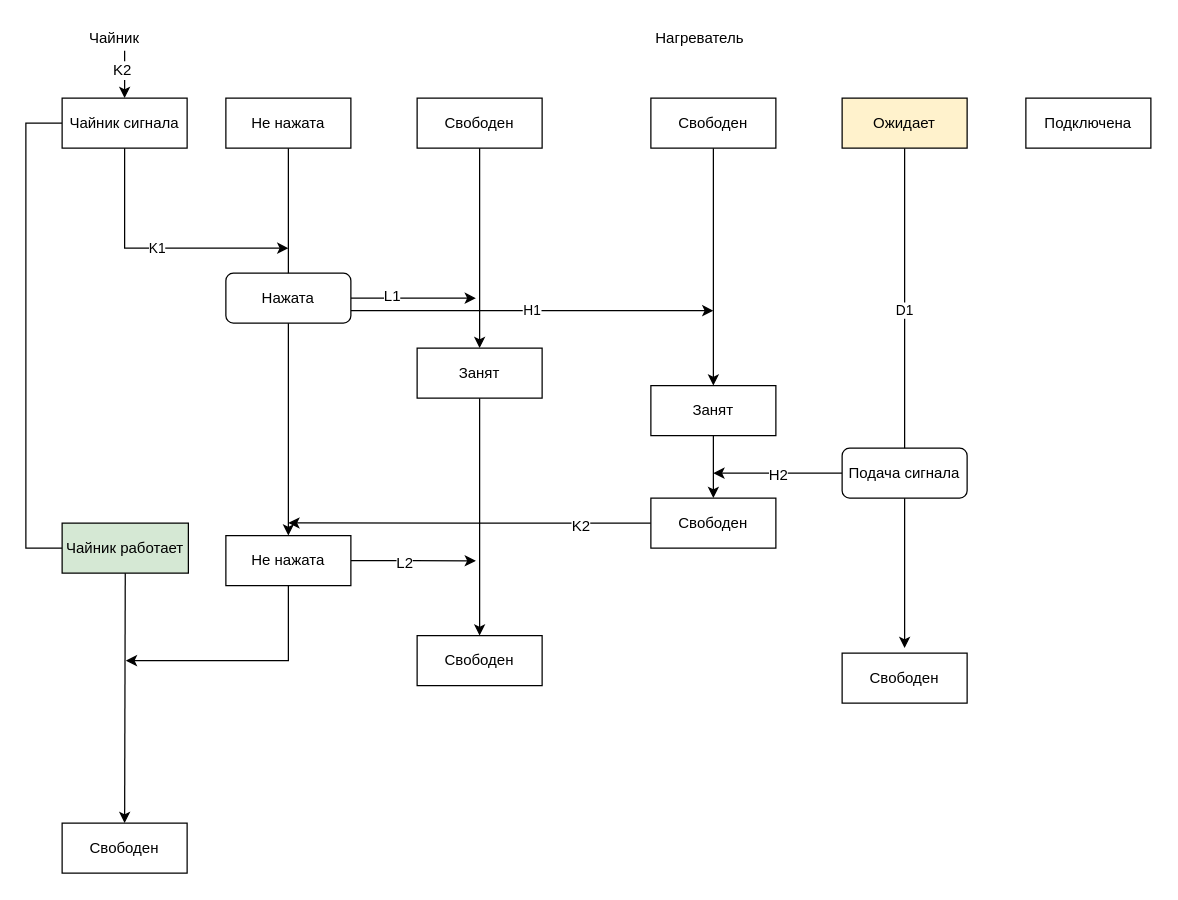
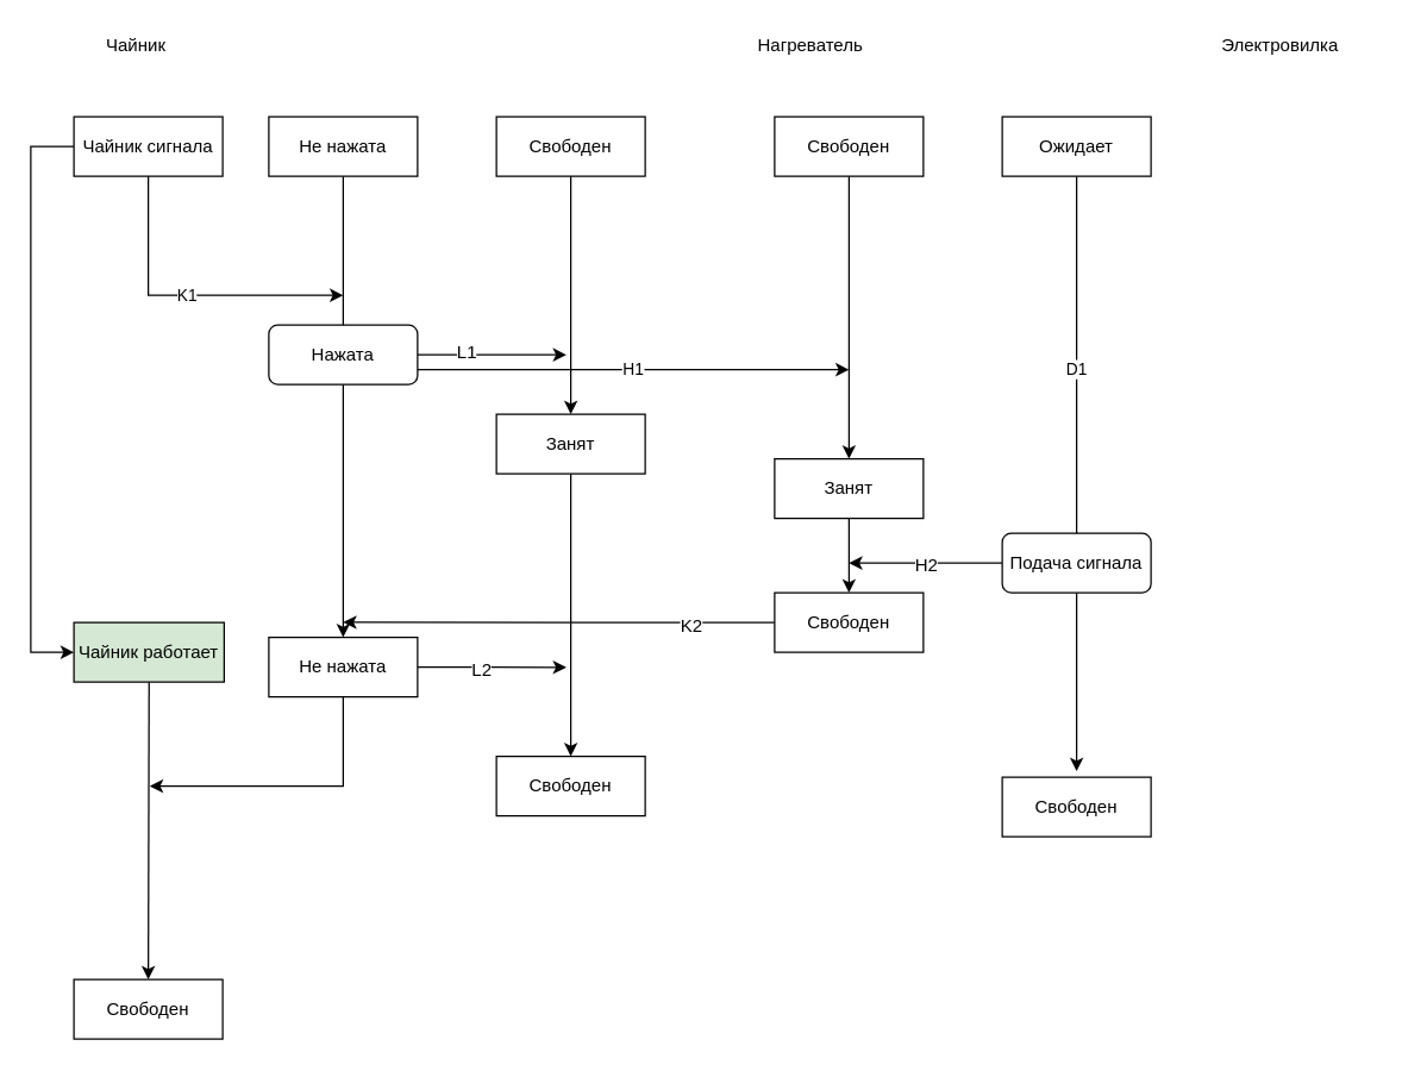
- <mxCell id="5" value="Нагреватель" style="text;html=1;resizable=0;points=[];autosize=1;align=left;verticalAlign=top;spacingTop=-4;" parent="1" vertex="1"><mxGeometry x="522" y="20" width="100" height="20" as="geometry" /></mxCell>
+ <mxCell id="5" value="Нагреватель" style="text;html=1;resizable=0;points=[];autosize=1;align=left;verticalAlign=top;spacingTop=-4;" parent="1" vertex="1"><mxGeometry x="507" y="20" width="100" height="20" as="geometry" /></mxCell>
+ <mxCell id="41" value="Электровилка" style="text;html=1;strokeColor=none;fillColor=none;align=center;verticalAlign=middle;whiteSpace=wrap;rounded=0;" vertex="1" parent="1"><mxGeometry x="840" y="20" width="40" height="20" as="geometry" /></mxCell>
- <mxCell id="2" style="edgeStyle=orthogonalEdgeStyle;rounded=0;orthogonalLoop=1;jettySize=auto;html=1;entryX=0.5;entryY=0;entryDx=0;entryDy=0;" parent="1" source="4" target="7" edge="1"><mxGeometry relative="1" as="geometry"><Array as="points"><mxPoint x="99" y="78" /><mxPoint x="99" y="78" /></Array></mxGeometry></mxCell>
- <mxCell id="3" value="K2" style="text;html=1;resizable=0;points=[];align=center;verticalAlign=middle;labelBackgroundColor=#ffffff;" vertex="1" connectable="0" parent="2"><mxGeometry x="-0.236" y="-3" relative="1" as="geometry"><mxPoint as="offset" /></mxGeometry></mxCell>
- <mxCell id="14" value="Ожидает" style="rounded=0;whiteSpace=wrap;html=1;fillColor=#fff2cc;" parent="1" vertex="1"><mxGeometry x="673" y="78" width="100" height="40" as="geometry" /></mxCell>
+ <mxCell id="14" value="Ожидает" style="rounded=0;whiteSpace=wrap;html=1;" parent="1" vertex="1"><mxGeometry x="673" y="78" width="100" height="40" as="geometry" /></mxCell>
- <mxCell id="40" value="Подключена" style="rounded=0;whiteSpace=wrap;html=1;" vertex="1" parent="1"><mxGeometry x="820" y="78" width="100" height="40" as="geometry" /></mxCell>
- <mxCell id="6" style="edgeStyle=orthogonalEdgeStyle;rounded=0;orthogonalLoop=1;jettySize=auto;html=1;exitX=0;exitY=0.5;exitDx=0;exitDy=0;entryX=0;entryY=0.5;entryDx=0;entryDy=0;endArrow=none;" edge="1" parent="1" source="7" target="39"><mxGeometry relative="1" as="geometry"><mxPoint x="20" y="448" as="targetPoint" /><Array as="points"><mxPoint x="20" y="98" /><mxPoint x="20" y="438" /></Array></mxGeometry></mxCell>
+ <mxCell id="6" style="edgeStyle=orthogonalEdgeStyle;rounded=0;orthogonalLoop=1;jettySize=auto;html=1;exitX=0;exitY=0.5;exitDx=0;exitDy=0;entryX=0;entryY=0.5;entryDx=0;entryDy=0;" edge="1" parent="1" source="7" target="39"><mxGeometry relative="1" as="geometry"><mxPoint x="20" y="448" as="targetPoint" /><Array as="points"><mxPoint x="20" y="98" /><mxPoint x="20" y="438" /></Array></mxGeometry></mxCell>
